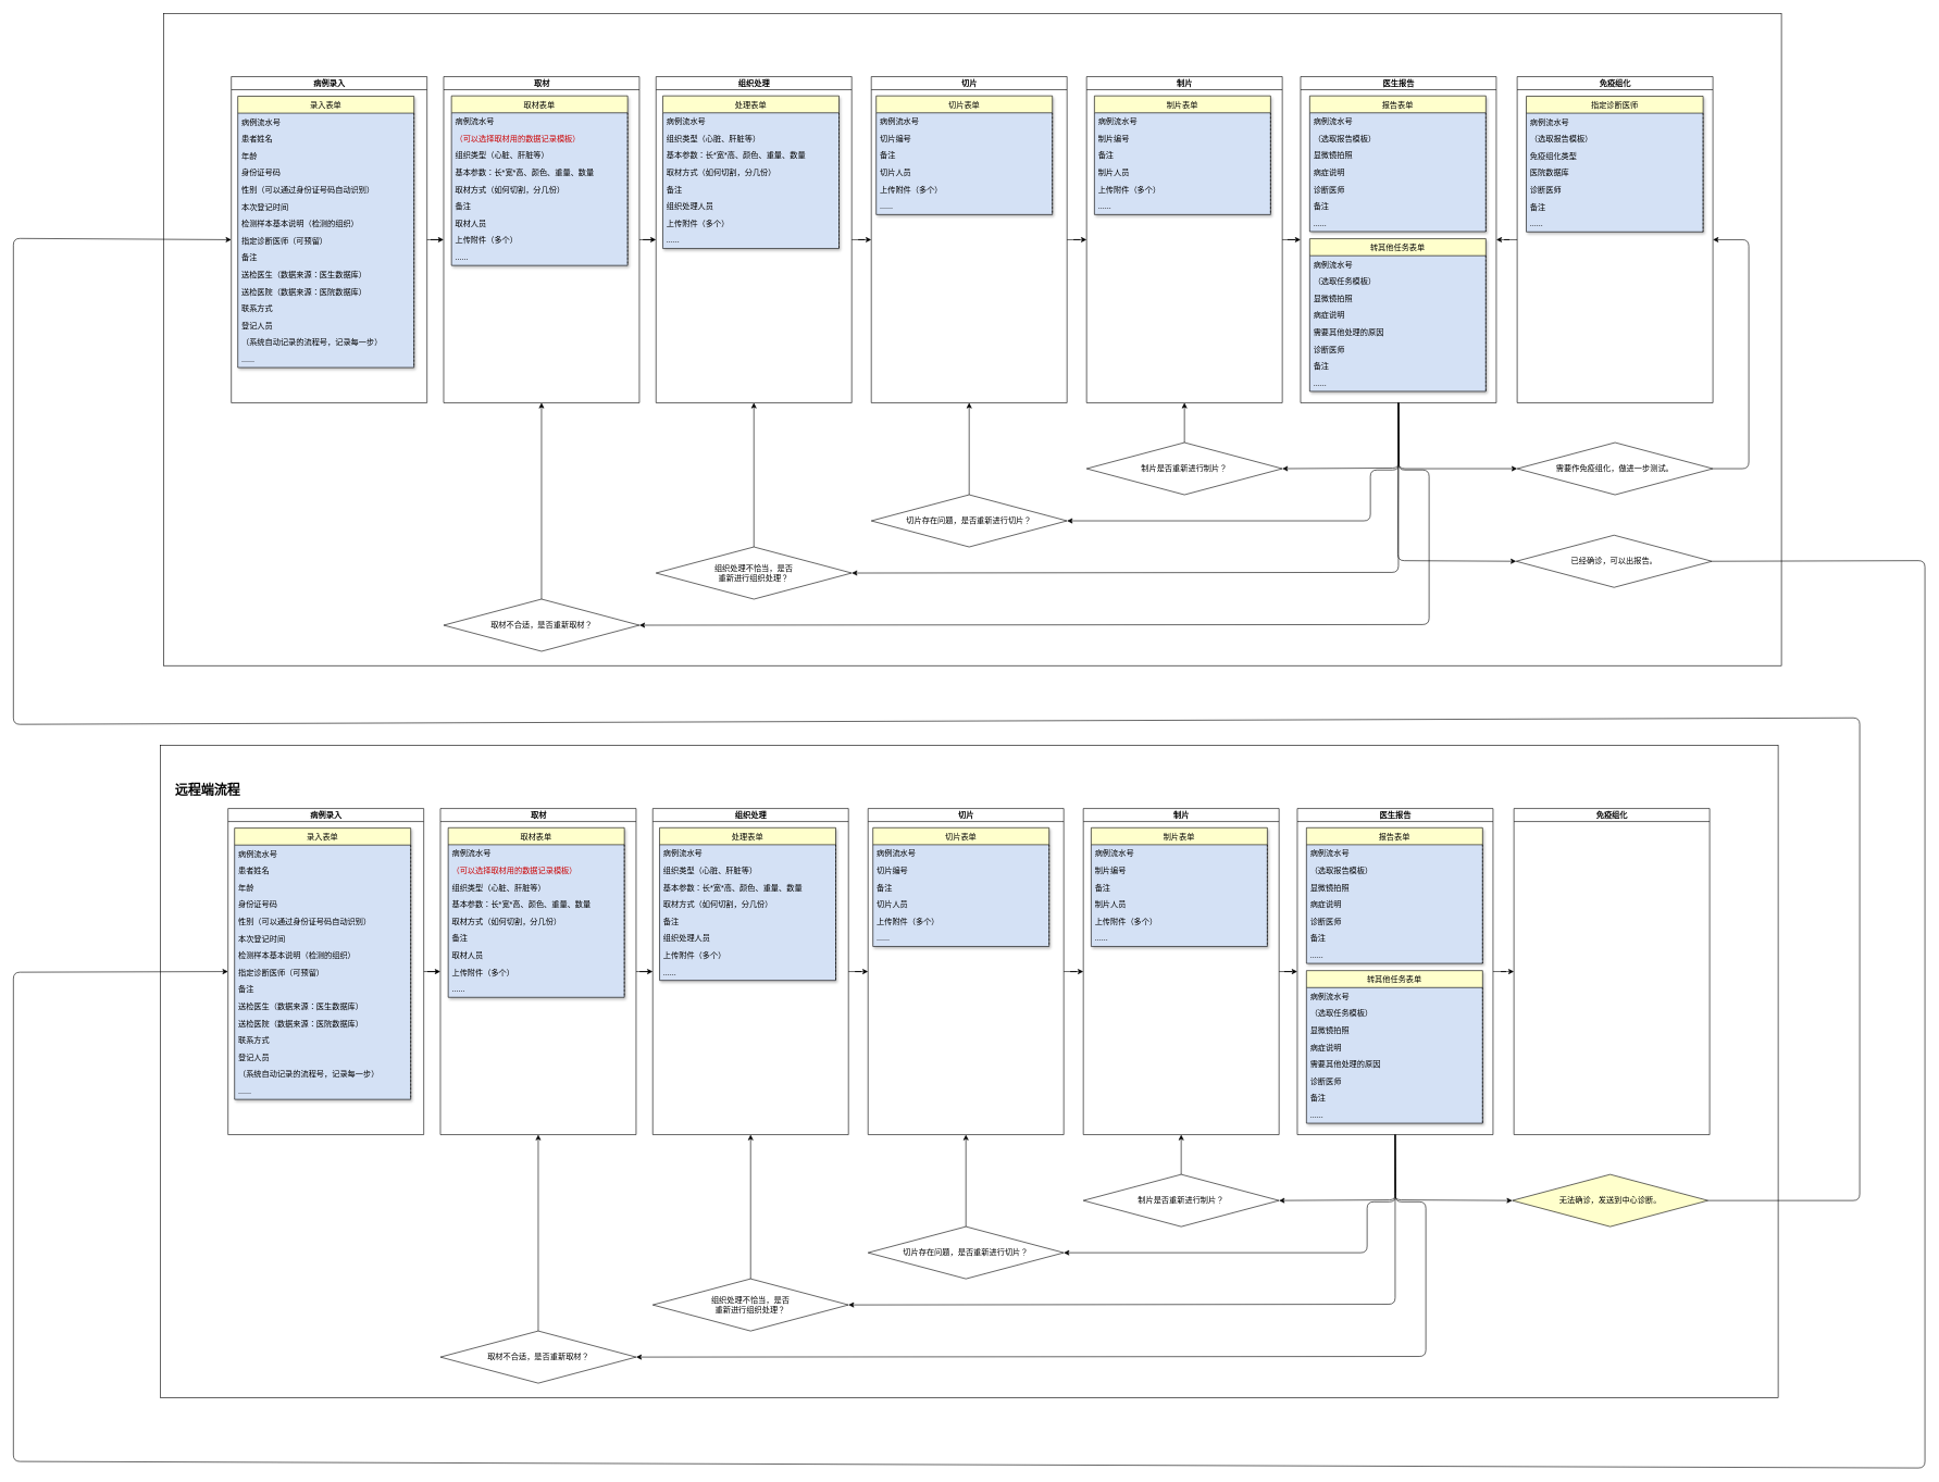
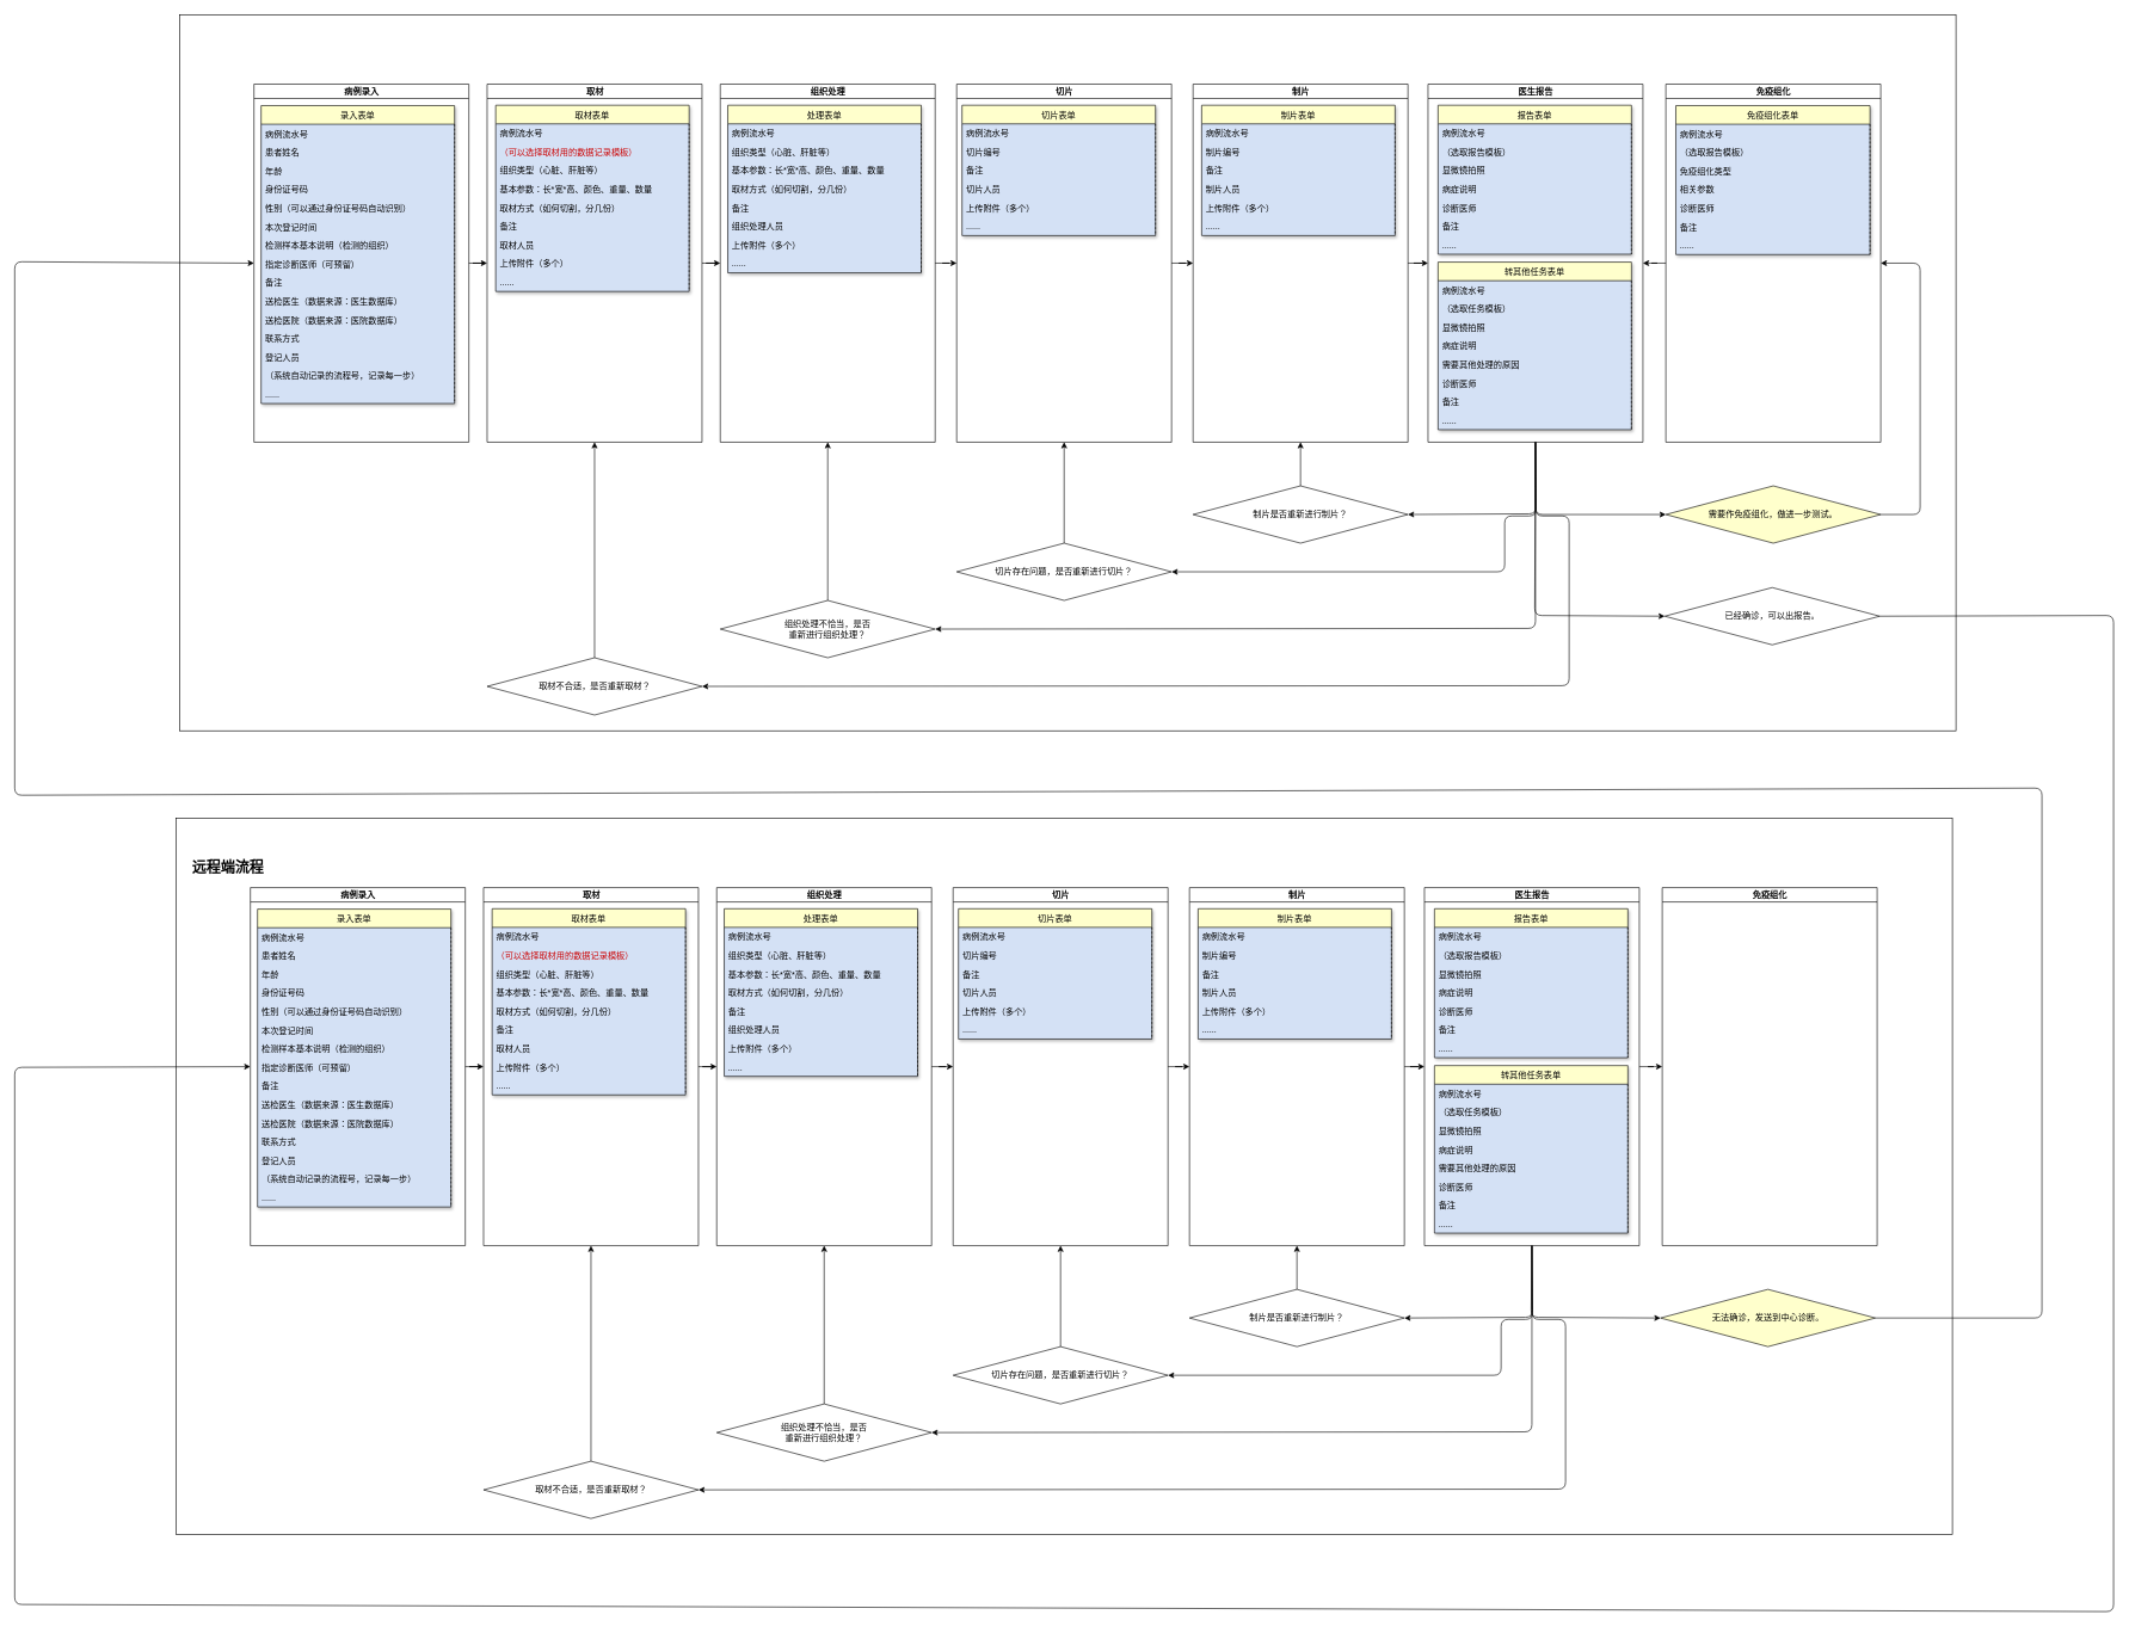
- <mxCell id="197" value="指定诊断医师" style="swimlane;fontStyle=0;childLayout=stackLayout;horizontal=1;startSize=26;fillColor=#FFFFCC;horizontalStack=0;resizeParent=1;resizeParentMax=0;resizeLast=0;collapsible=1;marginBottom=0;swimlaneFillColor=#D4E1F5;gradientColor=none;shadow=1;separatorColor=#000000;" vertex="1" parent="1"><mxGeometry x="2339" y="147" width="271" height="208" as="geometry"><mxRectangle x="10" y="30" width="50" height="26" as="alternateBounds" /></mxGeometry></mxCell>
+ <mxCell id="197" value="免疫组化表单" style="swimlane;fontStyle=0;childLayout=stackLayout;horizontal=1;startSize=26;fillColor=#FFFFCC;horizontalStack=0;resizeParent=1;resizeParentMax=0;resizeLast=0;collapsible=1;marginBottom=0;swimlaneFillColor=#D4E1F5;gradientColor=none;shadow=1;separatorColor=#000000;" vertex="1" parent="1"><mxGeometry x="2339" y="147" width="271" height="208" as="geometry"><mxRectangle x="10" y="30" width="50" height="26" as="alternateBounds" /></mxGeometry></mxCell>
- <mxCell id="201" value="医院数据库" style="text;strokeColor=none;fillColor=none;align=left;verticalAlign=top;spacingLeft=4;spacingRight=4;overflow=hidden;rotatable=0;points=[[0,0.5],[1,0.5]];portConstraint=eastwest;" vertex="1" parent="197"><mxGeometry y="104" width="271" height="26" as="geometry" /></mxCell>
+ <mxCell id="201" value="相关参数" style="text;strokeColor=none;fillColor=none;align=left;verticalAlign=top;spacingLeft=4;spacingRight=4;overflow=hidden;rotatable=0;points=[[0,0.5],[1,0.5]];portConstraint=eastwest;" vertex="1" parent="197"><mxGeometry y="104" width="271" height="26" as="geometry" /></mxCell>
- <mxCell id="194" value="需要作免疫组化，做进一步测试。" style="rhombus;whiteSpace=wrap;html=1;" vertex="1" parent="1"><mxGeometry x="2325" y="678" width="300" height="80" as="geometry" /></mxCell>
+ <mxCell id="194" value="需要作免疫组化，做进一步测试。" style="rhombus;whiteSpace=wrap;html=1;fillColor=#ffffcc;" vertex="1" parent="1"><mxGeometry x="2325" y="678" width="300" height="80" as="geometry" /></mxCell>
